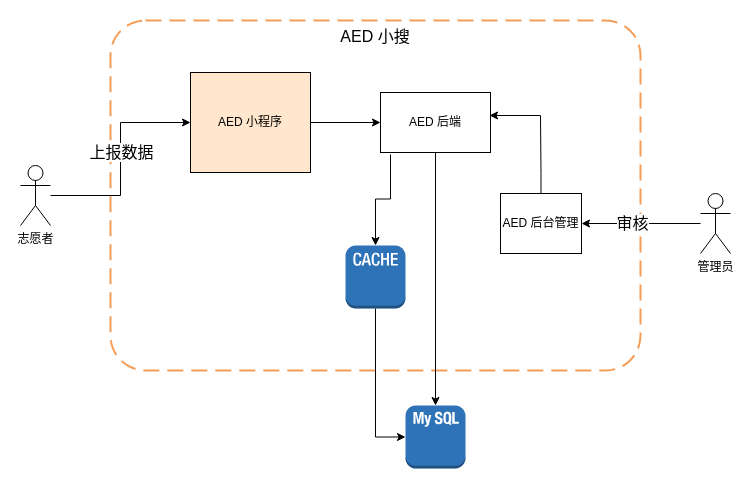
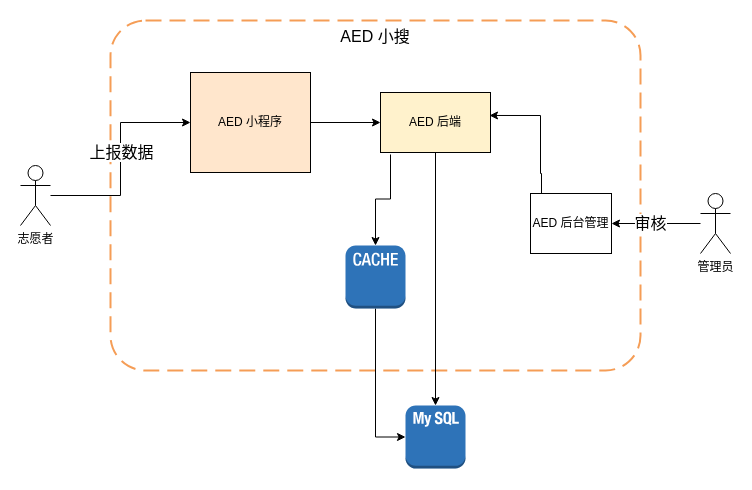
- <mxCell id="18" value="AED 后端" style="rounded=0;whiteSpace=wrap;html=1;" vertex="1" parent="1"><mxGeometry x="380" y="92" width="110" height="60" as="geometry" /></mxCell>
+ <mxCell id="18" value="AED 后端" style="rounded=0;whiteSpace=wrap;html=1;fillColor=#fff2cc;" vertex="1" parent="1"><mxGeometry x="380" y="92" width="110" height="60" as="geometry" /></mxCell>
- <mxCell id="6" value="AED 后台管理" style="rounded=0;whiteSpace=wrap;html=1;" vertex="1" parent="1"><mxGeometry x="500" y="193" width="81" height="60" as="geometry" /></mxCell>
+ <mxCell id="6" value="AED 后台管理" style="rounded=0;whiteSpace=wrap;html=1;" vertex="1" parent="1"><mxGeometry x="530" y="193" width="81" height="60" as="geometry" /></mxCell>
